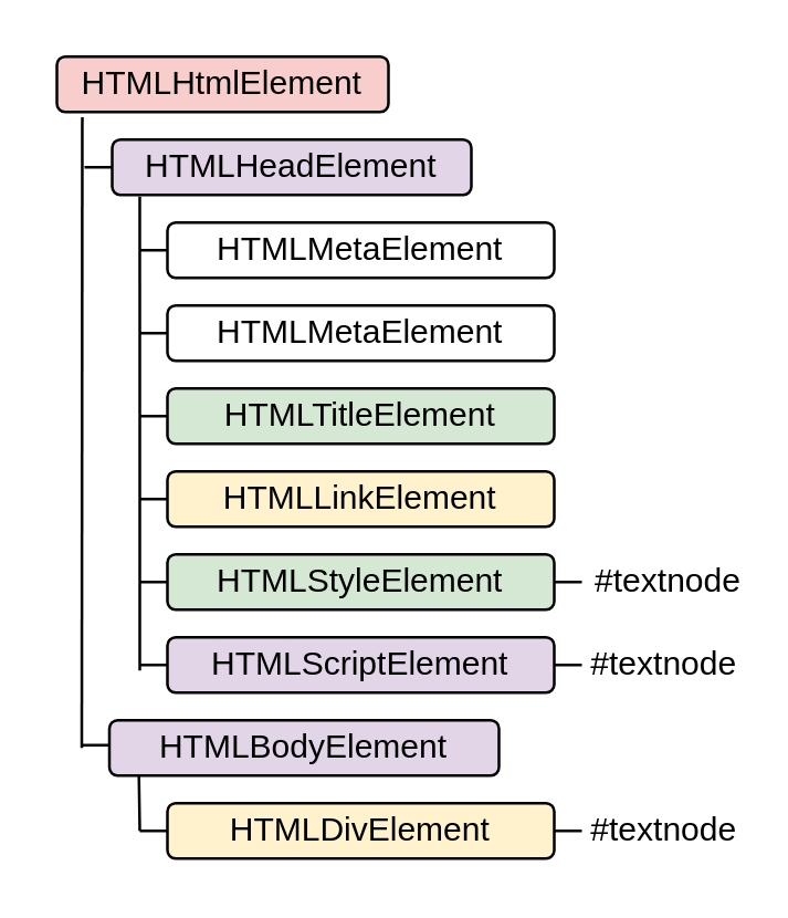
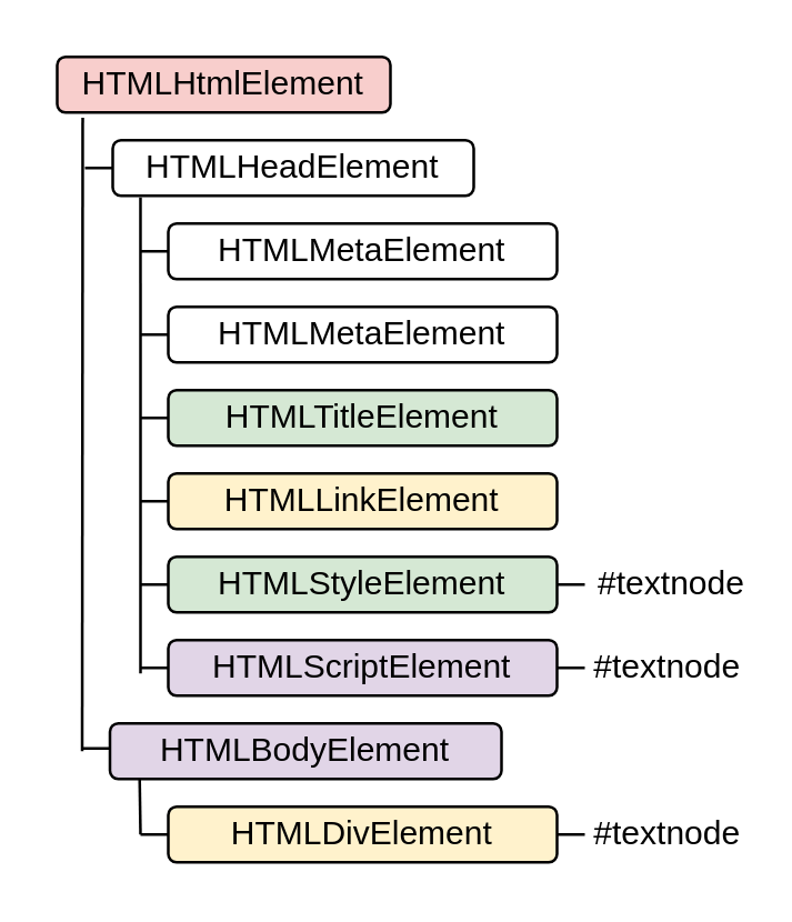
- <mxCell id="10" value="HTMLHeadElement" style="rounded=1;whiteSpace=wrap;html=1;fillColor=#e1d5e7;" parent="1" vertex="1"><mxGeometry x="40" y="50" width="130" height="20" as="geometry" /></mxCell>
+ <mxCell id="10" value="HTMLHeadElement" style="rounded=1;whiteSpace=wrap;html=1;" parent="1" vertex="1"><mxGeometry x="40" y="50" width="130" height="20" as="geometry" /></mxCell>
